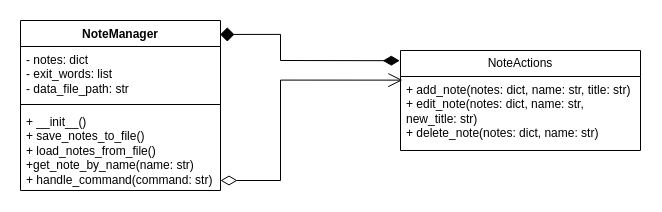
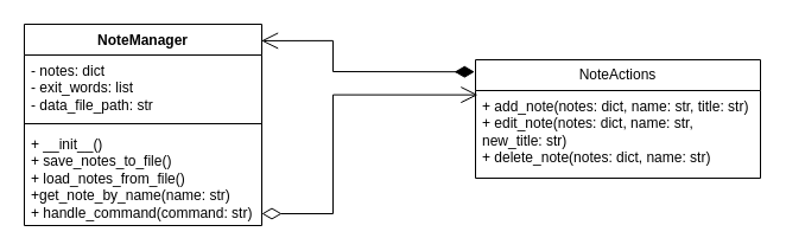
- <mxCell id="8" value="" style="endArrow=diamond;html=1;endSize=12;startArrow=diamondThin;startSize=14;startFill=1;edgeStyle=orthogonalEdgeStyle;align=left;verticalAlign=bottom;rounded=0;entryX=0.998;entryY=0.082;entryDx=0;entryDy=0;entryPerimeter=0;exitX=-0.003;exitY=0.102;exitDx=0;exitDy=0;exitPerimeter=0;" edge="1" parent="1" source="6" target="2"><mxGeometry x="-1" y="3" relative="1" as="geometry"><mxPoint x="330" y="110" as="sourcePoint" /><mxPoint x="230" y="80" as="targetPoint" /><Array as="points"><mxPoint x="389" y="60" /><mxPoint x="280" y="60" /><mxPoint x="280" y="34" /></Array></mxGeometry></mxCell>
+ <mxCell id="8" value="" style="endArrow=open;html=1;endSize=12;startArrow=diamondThin;startSize=14;startFill=1;edgeStyle=orthogonalEdgeStyle;align=left;verticalAlign=bottom;rounded=0;entryX=0.998;entryY=0.082;entryDx=0;entryDy=0;entryPerimeter=0;exitX=-0.003;exitY=0.102;exitDx=0;exitDy=0;exitPerimeter=0;" edge="1" parent="1" source="6" target="2"><mxGeometry x="-1" y="3" relative="1" as="geometry"><mxPoint x="330" y="110" as="sourcePoint" /><mxPoint x="230" y="80" as="targetPoint" /><Array as="points"><mxPoint x="389" y="60" /><mxPoint x="280" y="60" /><mxPoint x="280" y="34" /></Array></mxGeometry></mxCell>
